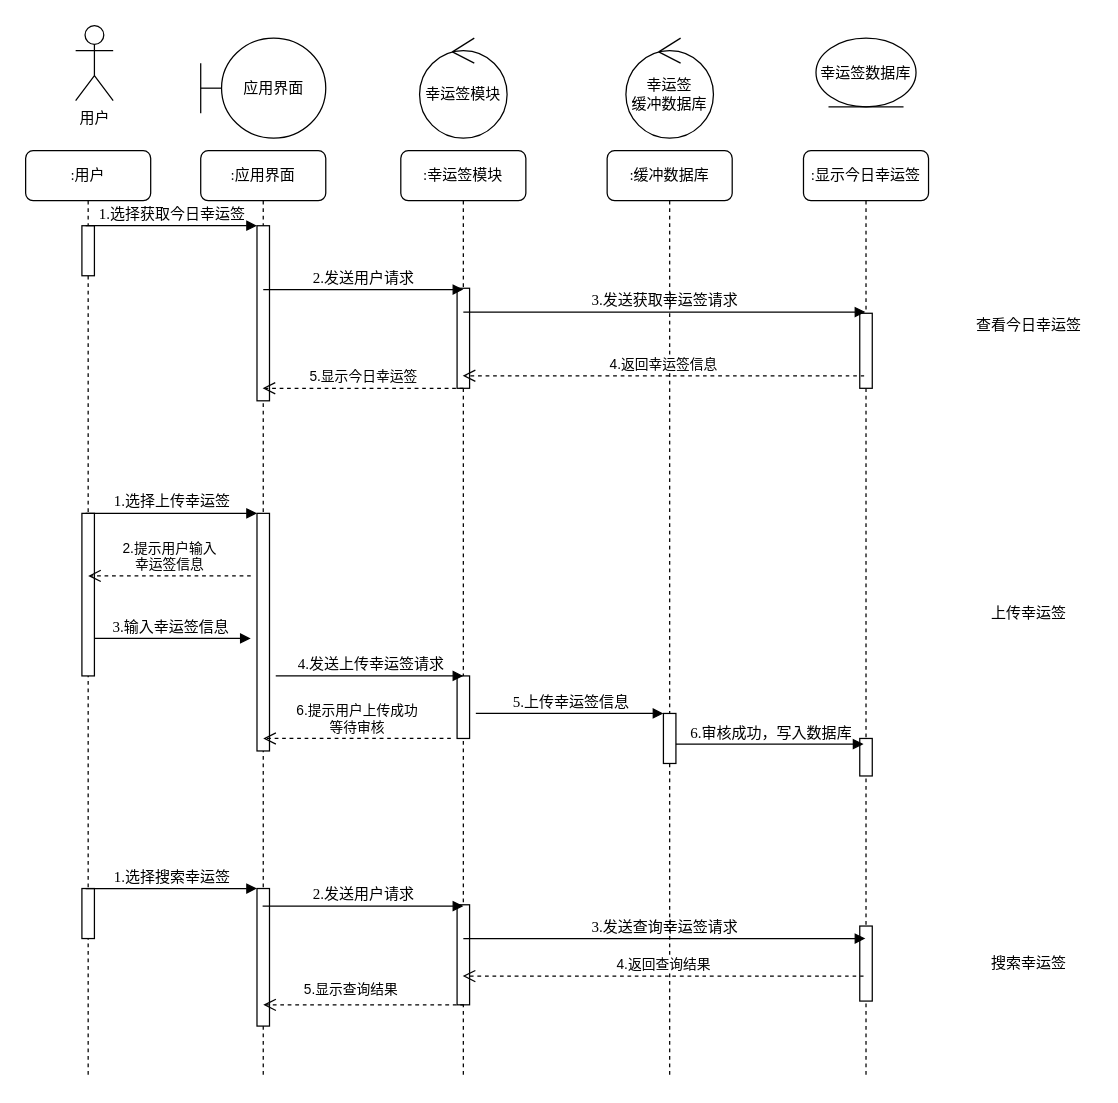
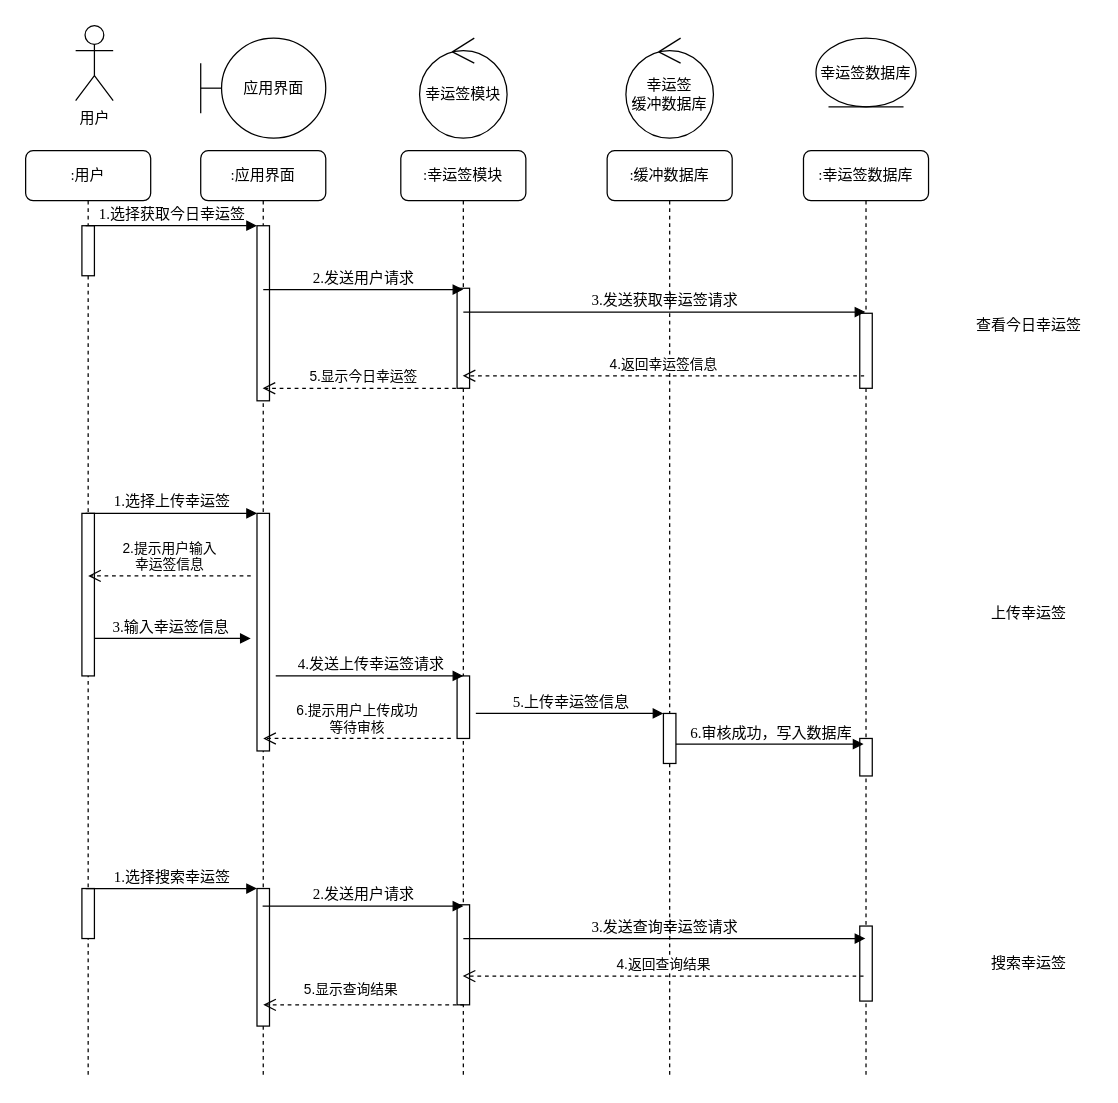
- <mxCell id="11" value=":显示今日幸运签" style="shape=umlLifeline;perimeter=lifelinePerimeter;whiteSpace=wrap;html=1;container=1;collapsible=0;recursiveResize=0;outlineConnect=0;rounded=1;shadow=0;comic=0;labelBackgroundColor=none;strokeWidth=1;fontFamily=Verdana;fontSize=12;align=center;" parent="1" vertex="1"><mxGeometry x="642" y="120" width="100" height="740" as="geometry" /></mxCell>
+ <mxCell id="11" value=":幸运签数据库" style="shape=umlLifeline;perimeter=lifelinePerimeter;whiteSpace=wrap;html=1;container=1;collapsible=0;recursiveResize=0;outlineConnect=0;rounded=1;shadow=0;comic=0;labelBackgroundColor=none;strokeWidth=1;fontFamily=Verdana;fontSize=12;align=center;" parent="1" vertex="1"><mxGeometry x="642" y="120" width="100" height="740" as="geometry" /></mxCell>
